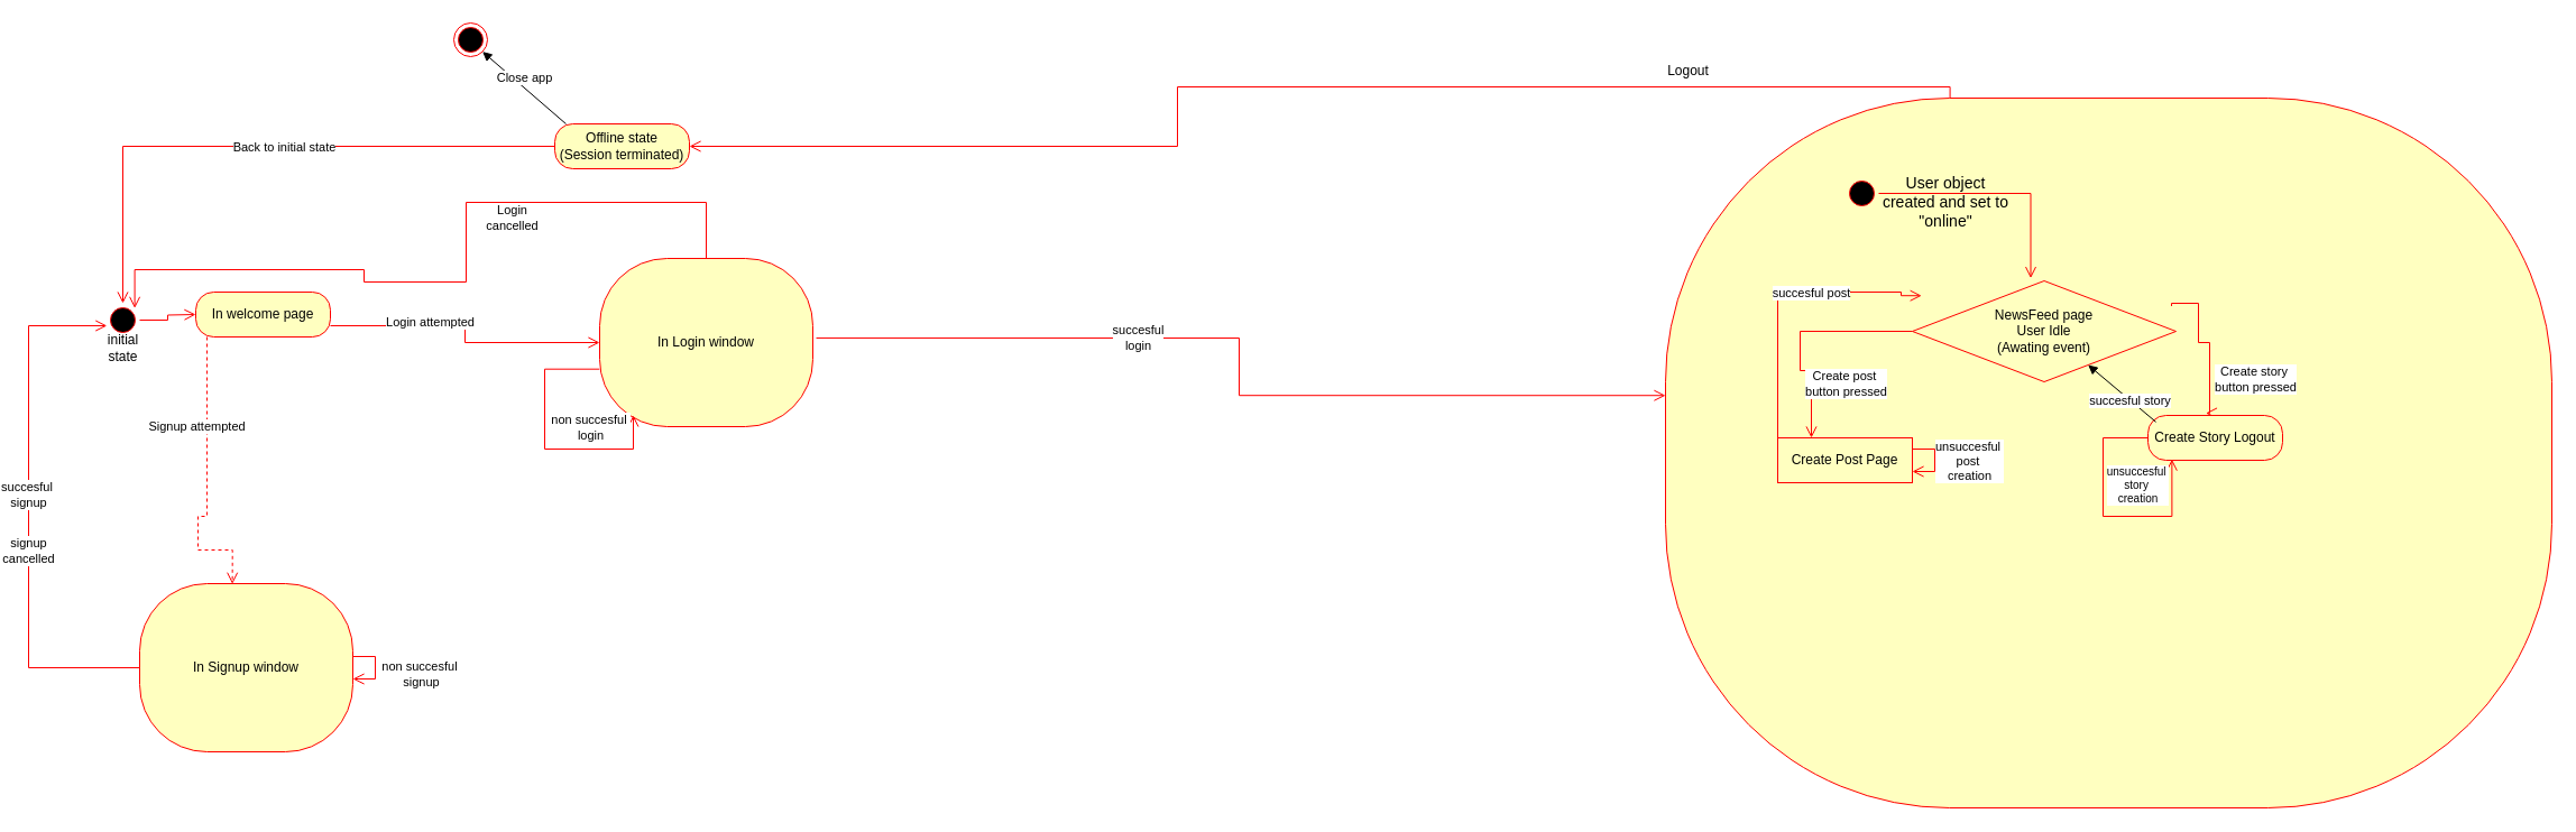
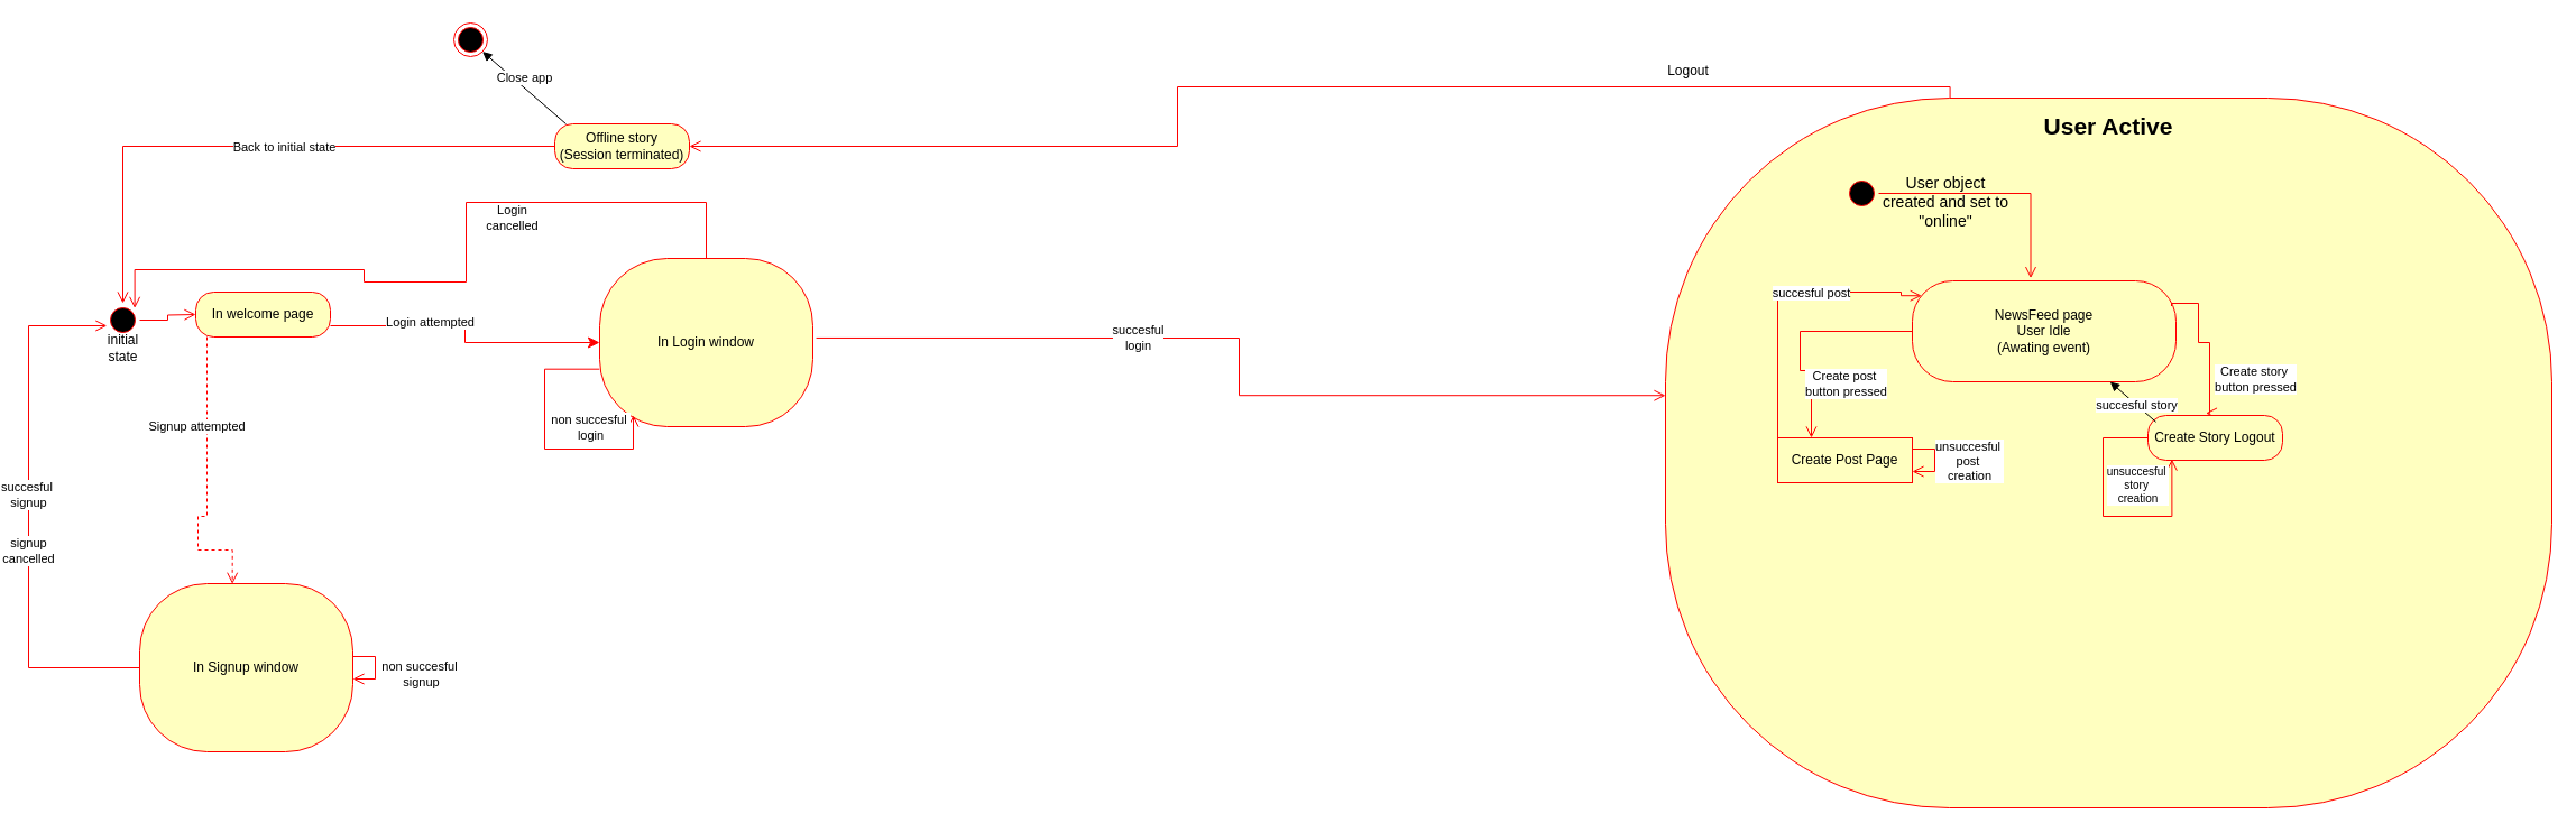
+ <mxCell id="6" value="&lt;b&gt;&lt;font style=&quot;font-size: 21px;&quot;&gt;User Active&lt;/font&gt;&lt;/b&gt;" style="text;strokeColor=none;align=center;fillColor=none;html=1;verticalAlign=middle;whiteSpace=wrap;rounded=0;" vertex="1" parent="1"><mxGeometry x="1695" y="97" width="360" height="30" as="geometry" /></mxCell>
- <mxCell id="8" value="Offline state&lt;div&gt;(Session terminated)&lt;/div&gt;" style="rounded=1;whiteSpace=wrap;html=1;arcSize=40;fontColor=#000000;fillColor=#ffffc0;strokeColor=#ff0000;" vertex="1" parent="1"><mxGeometry x="490" y="110" width="120" height="40" as="geometry" /></mxCell>
+ <mxCell id="8" value="Offline story&lt;div&gt;(Session terminated)&lt;/div&gt;" style="rounded=1;whiteSpace=wrap;html=1;arcSize=40;fontColor=#000000;fillColor=#ffffc0;strokeColor=#ff0000;" vertex="1" parent="1"><mxGeometry x="490" y="110" width="120" height="40" as="geometry" /></mxCell>
- <mxCell id="36" value="&lt;div&gt;NewsFeed page&lt;/div&gt;User Idle&lt;div&gt;(Awating event)&lt;/div&gt;" style="rhombus;whiteSpace=wrap;html=1;arcSize=40;fontColor=#000000;fillColor=#ffffc0;strokeColor=#ff0000;" vertex="1" parent="1"><mxGeometry x="1700" y="250" width="235" height="90" as="geometry" /></mxCell>
+ <mxCell id="36" value="&lt;div&gt;NewsFeed page&lt;/div&gt;User Idle&lt;div&gt;(Awating event)&lt;/div&gt;" style="rounded=1;whiteSpace=wrap;html=1;arcSize=40;fontColor=#000000;fillColor=#ffffc0;strokeColor=#ff0000;" vertex="1" parent="1"><mxGeometry x="1700" y="250" width="235" height="90" as="geometry" /></mxCell>
- <mxCell id="24" value="" style="edgeStyle=orthogonalEdgeStyle;html=1;verticalAlign=bottom;endArrow=open;endSize=8;strokeColor=#ff0000;rounded=0;exitX=1;exitY=0.75;exitDx=0;exitDy=0;" edge="1" source="13" parent="1" target="26"><mxGeometry relative="1" as="geometry"><mxPoint x="520" y="290" as="targetPoint" /><mxPoint x="380.059" y="275" as="sourcePoint" /></mxGeometry></mxCell>
+ <mxCell id="24" value="" style="edgeStyle=orthogonalEdgeStyle;html=1;verticalAlign=bottom;endArrow=classic;endSize=8;strokeColor=#ff0000;rounded=0;exitX=1;exitY=0.75;exitDx=0;exitDy=0;" edge="1" source="13" parent="1" target="26"><mxGeometry relative="1" as="geometry"><mxPoint x="520" y="290" as="targetPoint" /><mxPoint x="380.059" y="275" as="sourcePoint" /></mxGeometry></mxCell>
